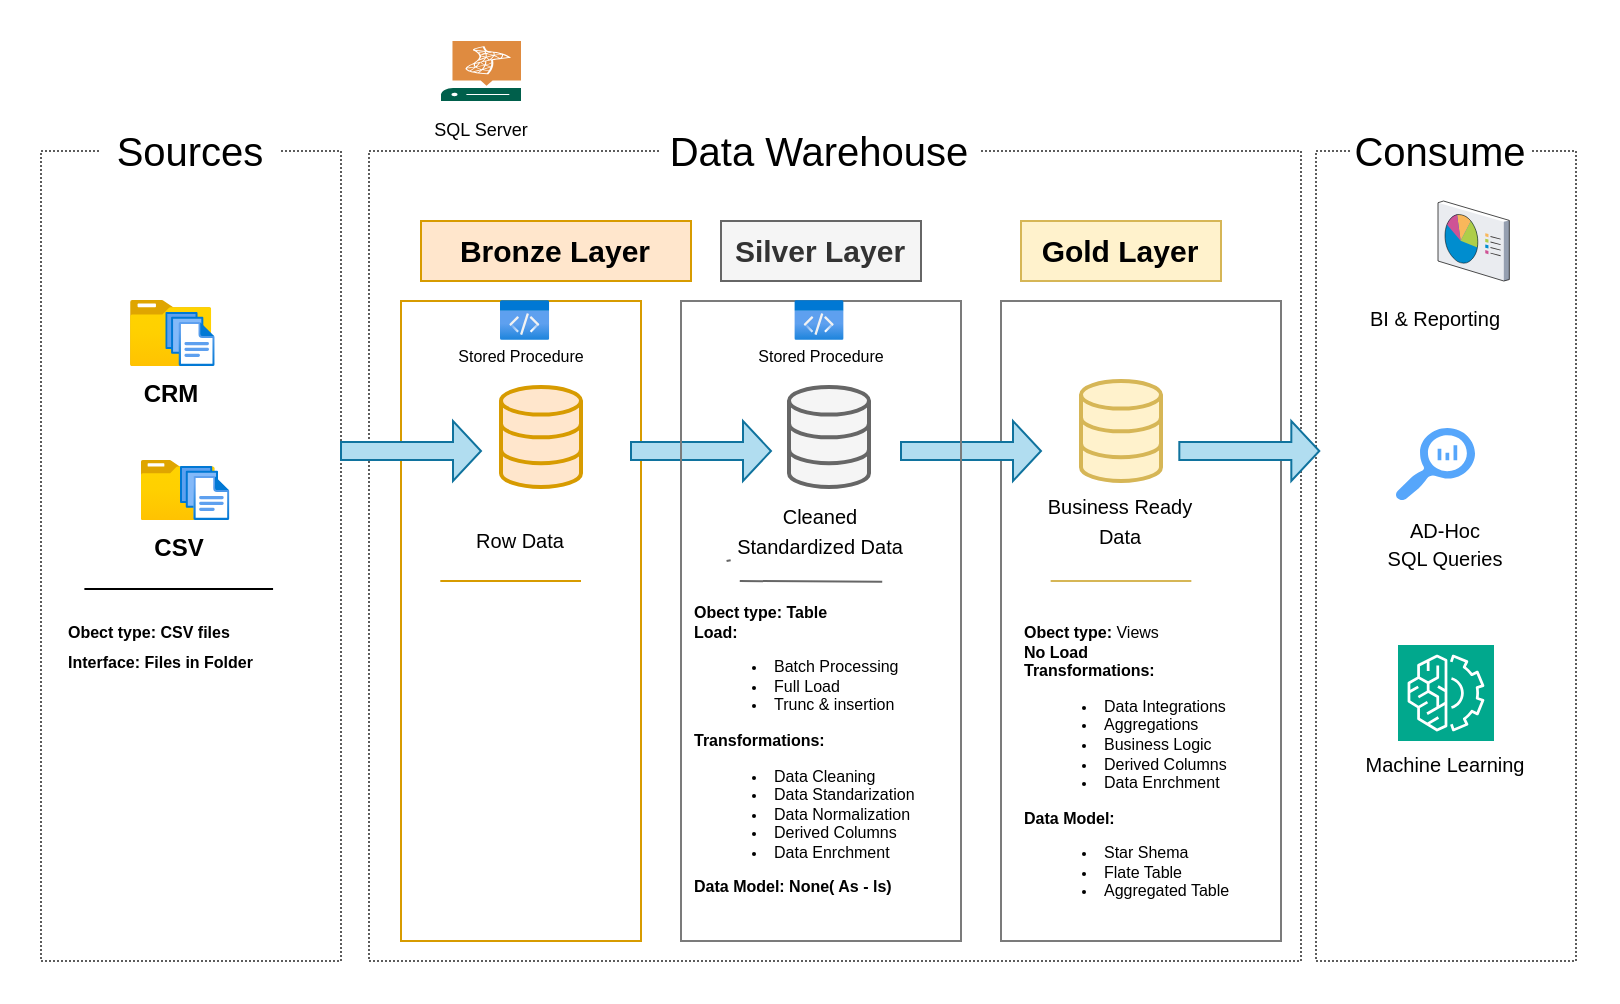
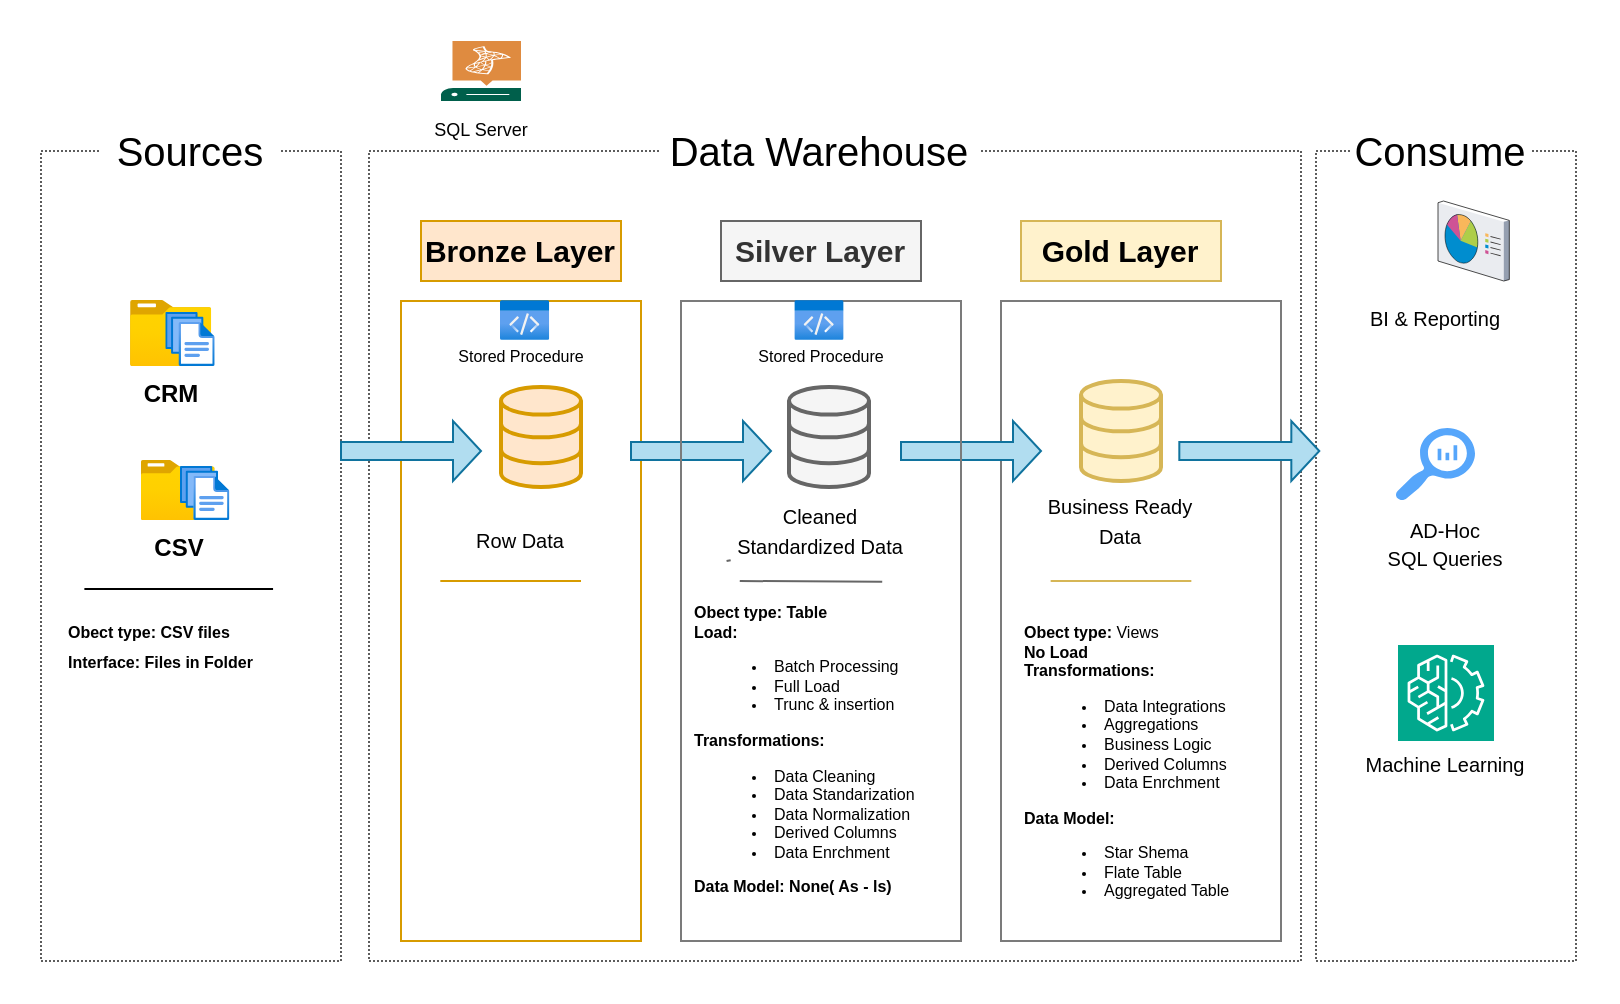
- <mxCell id="8" value="&lt;font style=&quot;font-size: 15px;&quot;&gt;Bronze Layer&lt;/font&gt;" style="rounded=0;whiteSpace=wrap;html=1;fillColor=#ffe6cc;strokeColor=#d79b00;fontStyle=1" parent="1" vertex="1"><mxGeometry x="210" y="110" width="135" height="30" as="geometry" /></mxCell>
+ <mxCell id="8" value="&lt;font style=&quot;font-size: 15px;&quot;&gt;Bronze Layer&lt;/font&gt;" style="rounded=0;whiteSpace=wrap;html=1;fillColor=#ffe6cc;strokeColor=#d79b00;fontStyle=1" parent="1" vertex="1"><mxGeometry x="210" y="110" width="100" height="30" as="geometry" /></mxCell>
